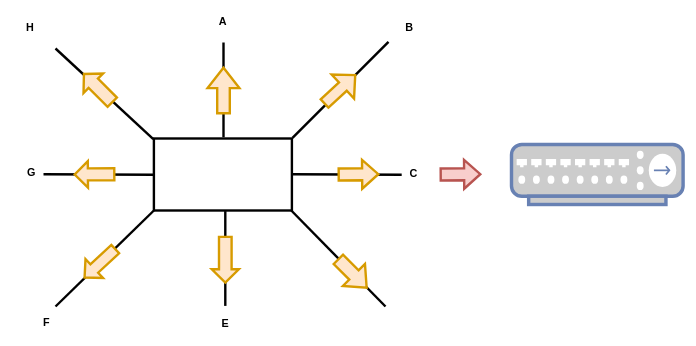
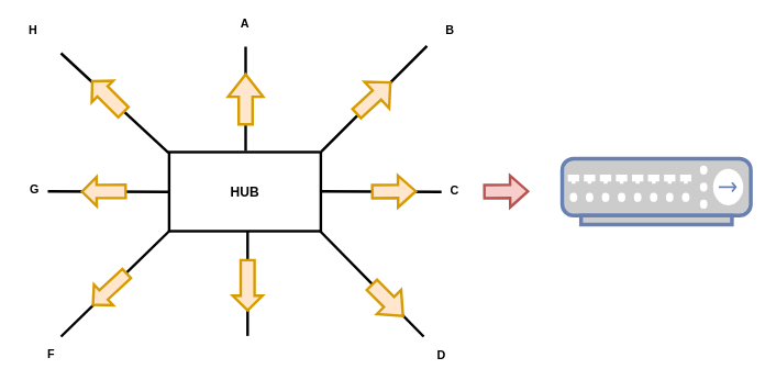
+ <mxCell id="13" value="HUB" style="text;html=1;strokeColor=none;fillColor=none;align=center;verticalAlign=middle;whiteSpace=wrap;rounded=0;fontSize=20;fontStyle=1" vertex="1" parent="1"><mxGeometry x="341" y="275" width="60" height="30" as="geometry" /></mxCell>
+ <mxCell id="25" value="D" style="text;html=1;strokeColor=none;fillColor=none;align=center;verticalAlign=middle;whiteSpace=wrap;rounded=0;fontStyle=1;fontSize=18;" vertex="1" parent="1"><mxGeometry x="639" y="523" width="60" height="30" as="geometry" /></mxCell>
- <mxCell id="26" value="E" style="text;html=1;strokeColor=none;fillColor=none;align=center;verticalAlign=middle;whiteSpace=wrap;rounded=0;fontStyle=1;fontSize=18;" vertex="1" parent="1"><mxGeometry x="345" y="524" width="60" height="30" as="geometry" /></mxCell>
